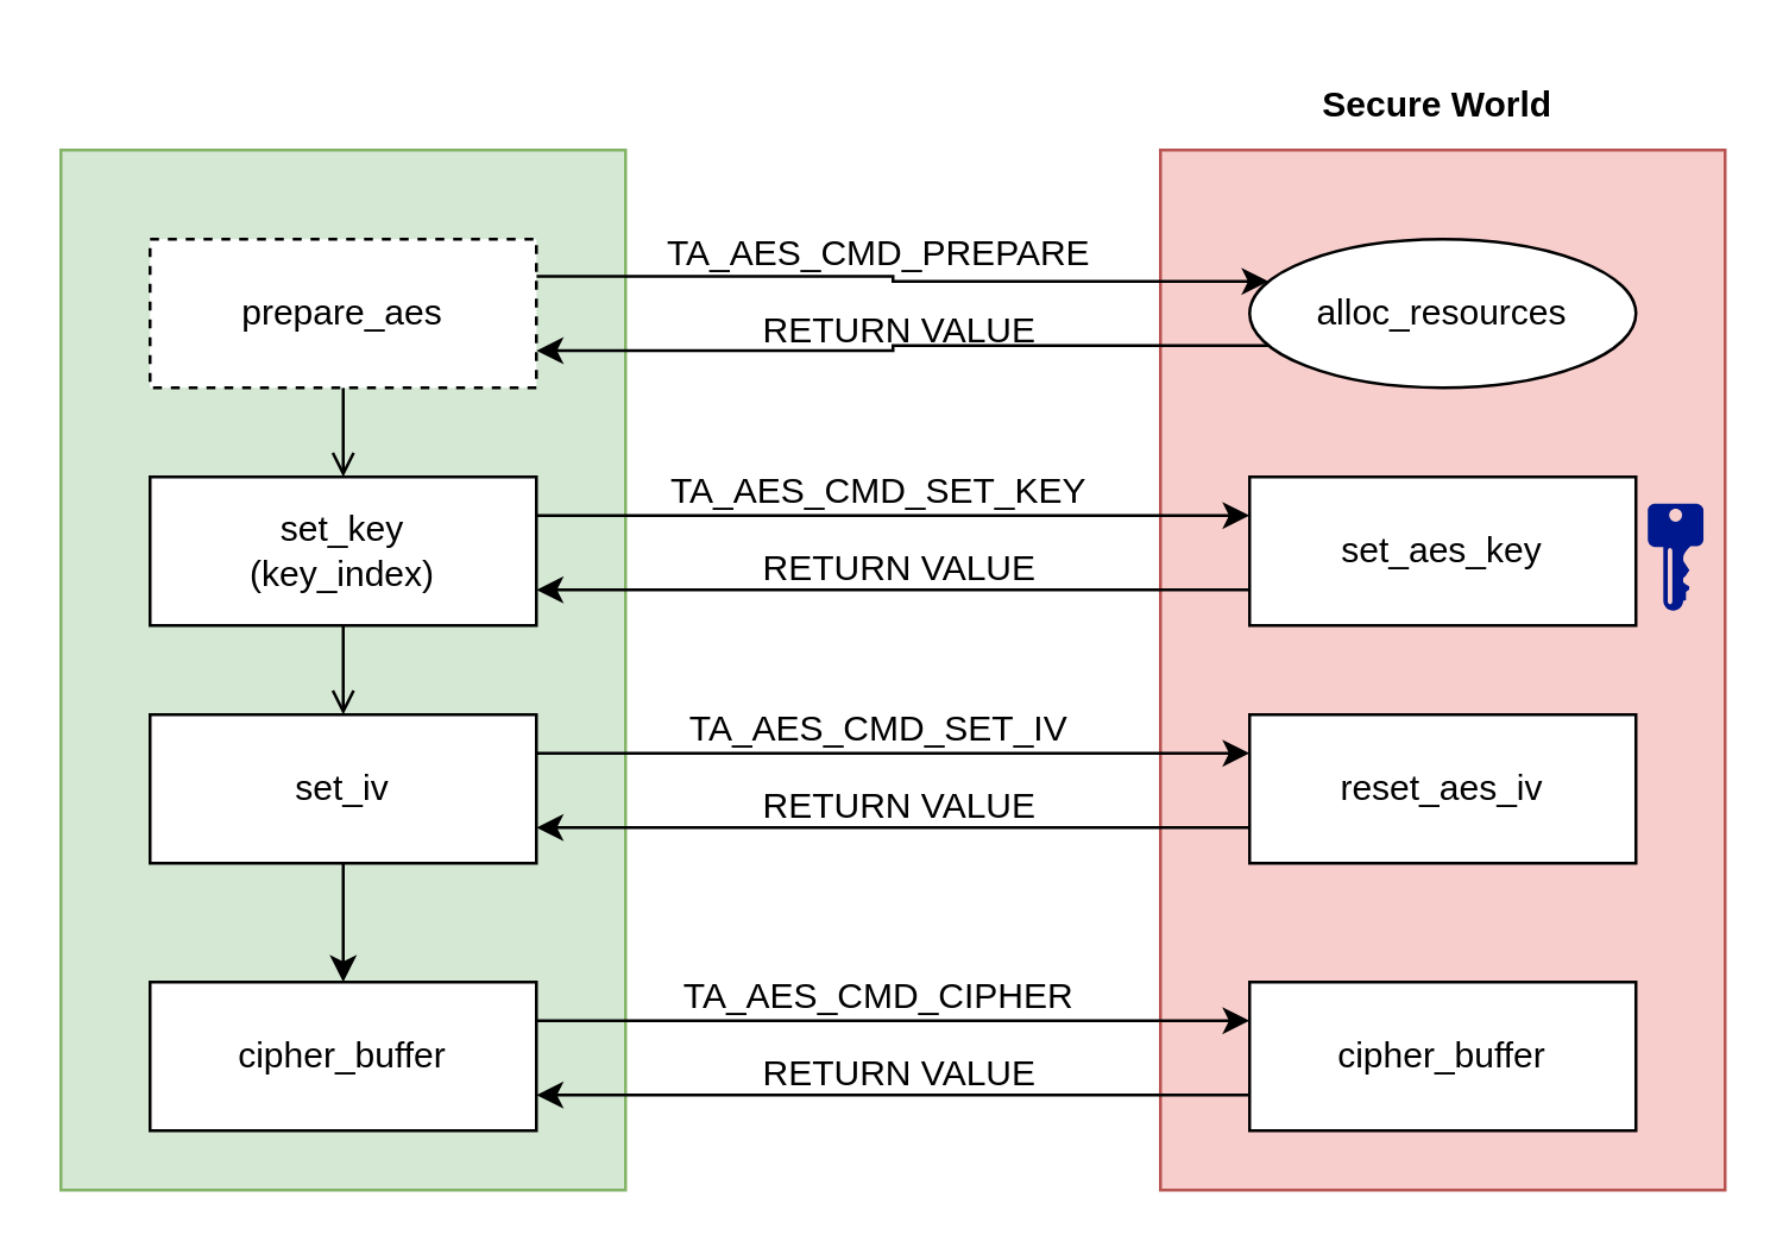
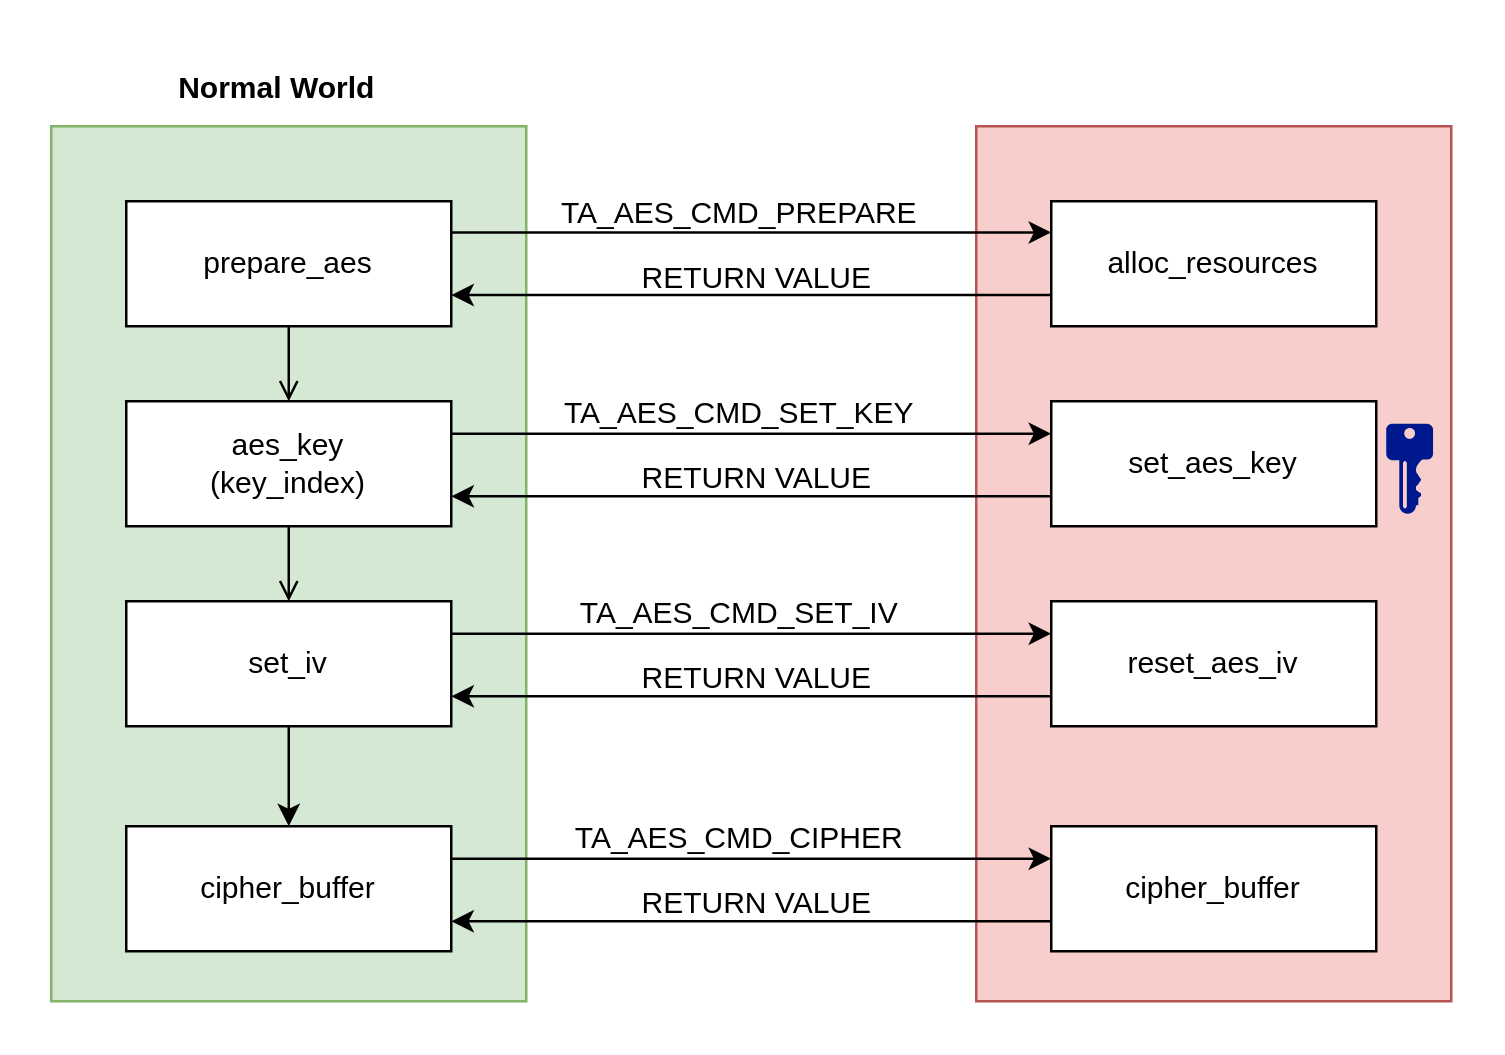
+ <mxCell id="17" value="Normal World" style="text;html=1;align=center;verticalAlign=middle;resizable=0;points=[];autosize=1;strokeColor=none;fillColor=none;fontStyle=1" vertex="1" parent="1"><mxGeometry x="60" y="20" width="100" height="30" as="geometry" /></mxCell>
- <mxCell id="18" value="Secure World" style="text;html=1;align=center;verticalAlign=middle;resizable=0;points=[];autosize=1;strokeColor=none;fillColor=none;fontStyle=1" vertex="1" parent="1"><mxGeometry x="433" y="20" width="100" height="30" as="geometry" /></mxCell>
- <mxCell id="6" value="prepare_aes" style="rounded=0;whiteSpace=wrap;html=1;dashed=1;" vertex="1" parent="1"><mxGeometry x="50" y="80" width="130" height="50" as="geometry" /></mxCell>
+ <mxCell id="6" value="prepare_aes" style="rounded=0;whiteSpace=wrap;html=1;" vertex="1" parent="1"><mxGeometry x="50" y="80" width="130" height="50" as="geometry" /></mxCell>
- <mxCell id="13" value="alloc_resources" style="ellipse;whiteSpace=wrap;html=1;" vertex="1" parent="1"><mxGeometry x="420" y="80" width="130" height="50" as="geometry" /></mxCell>
+ <mxCell id="13" value="alloc_resources" style="rounded=0;whiteSpace=wrap;html=1;" vertex="1" parent="1"><mxGeometry x="420" y="80" width="130" height="50" as="geometry" /></mxCell>
- <mxCell id="8" value="set_key&lt;br&gt;(key_index)" style="rounded=0;whiteSpace=wrap;html=1;" vertex="1" parent="1"><mxGeometry x="50" y="160" width="130" height="50" as="geometry" /></mxCell>
+ <mxCell id="8" value="aes_key&lt;br&gt;(key_index)" style="rounded=0;whiteSpace=wrap;html=1;" vertex="1" parent="1"><mxGeometry x="50" y="160" width="130" height="50" as="geometry" /></mxCell>
